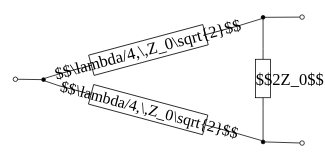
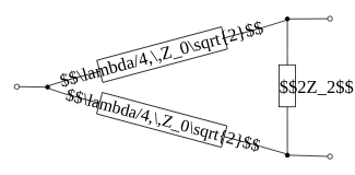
- <mxCell id="13" value="$$2Z_0$$" style="text;strokeColor=none;align=center;fillColor=none;html=1;verticalAlign=middle;whiteSpace=wrap;rounded=0;fontFamily=Times New Roman;fontSize=22;" vertex="1" parent="1"><mxGeometry x="371" y="91" width="30" height="30" as="geometry" /></mxCell>
+ <mxCell id="13" value="$$2Z_2$$" style="text;strokeColor=none;align=center;fillColor=none;html=1;verticalAlign=middle;whiteSpace=wrap;rounded=0;fontFamily=Times New Roman;fontSize=22;" vertex="1" parent="1"><mxGeometry x="371" y="91" width="30" height="30" as="geometry" /></mxCell>
